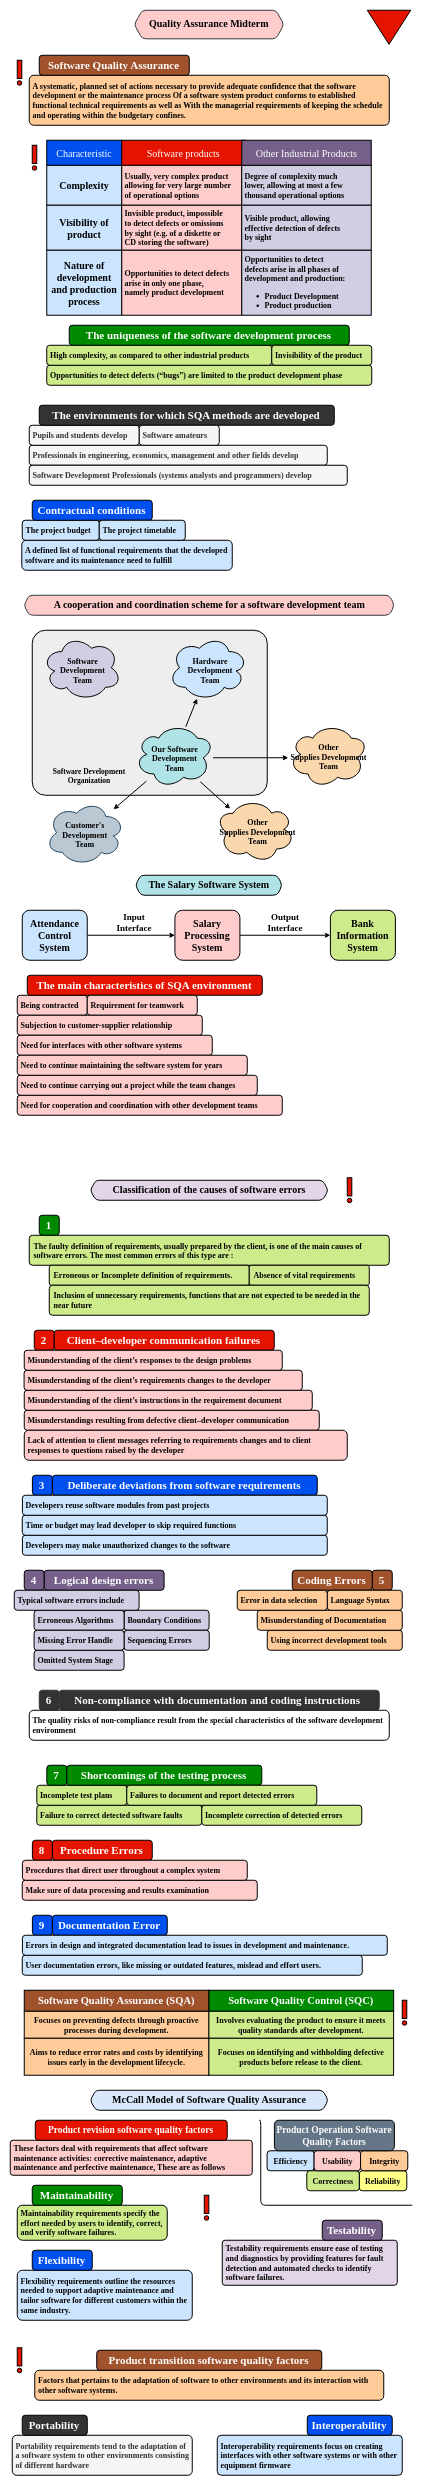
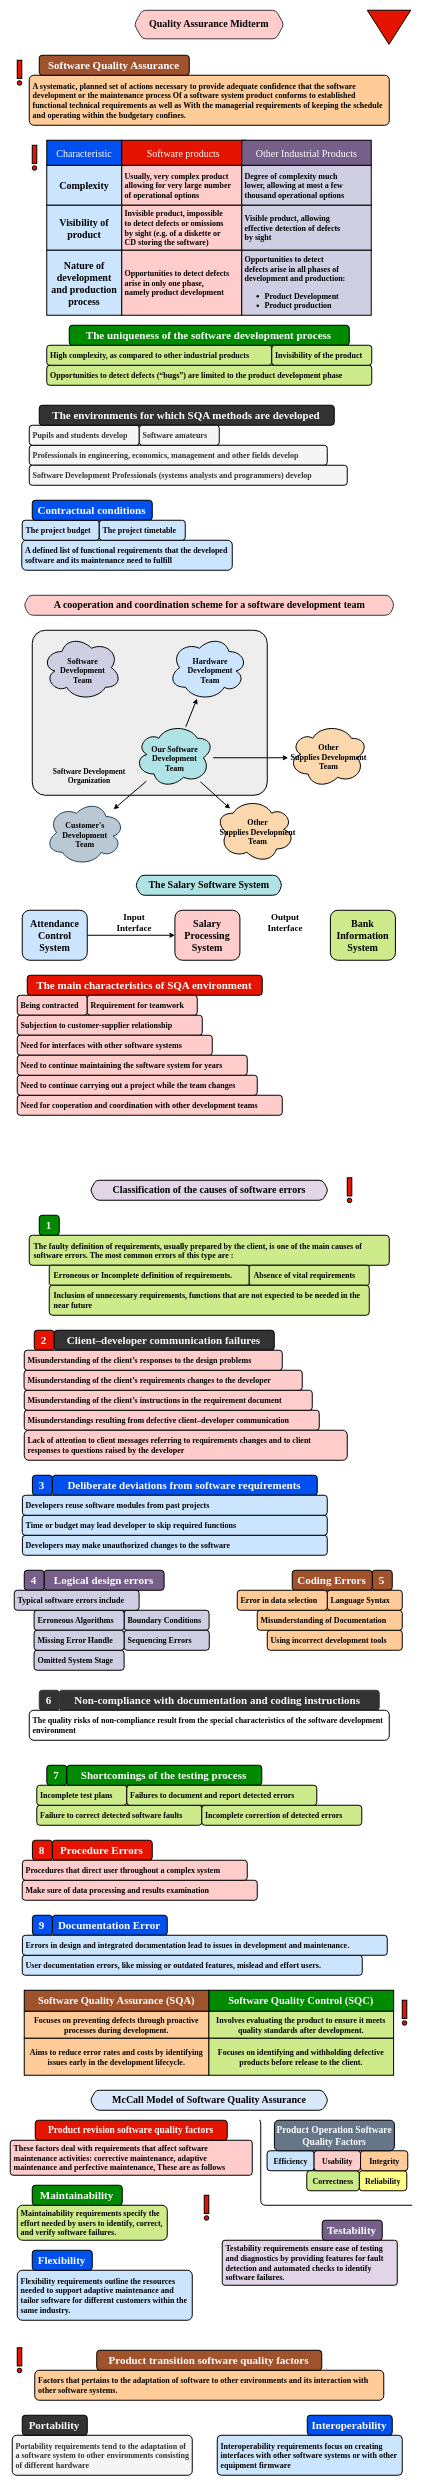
- <mxCell id="59" style="edgeStyle=orthogonalEdgeStyle;rounded=0;orthogonalLoop=1;jettySize=auto;html=1;strokeWidth=2;" parent="56" source="60" target="61" edge="1"><mxGeometry relative="1" as="geometry" /></mxCell>
- <mxCell id="85" value="Client–developer communication failures" style="rounded=1;whiteSpace=wrap;html=1;hachureGap=4;fontFamily=Oxanium;strokeWidth=2;fillColor=#e51400;strokeColor=#000000;fontSize=22;fontStyle=1;labelBorderColor=none;textShadow=0;labelBackgroundColor=none;align=center;spacing=5;verticalAlign=middle;spacingTop=0;spacingRight=2;container=0;fontSource=https%3A%2F%2Ffonts.googleapis.com%2Fcss%3Ffamily%3DOxanium;fontColor=#ffffff;" parent="82" vertex="1"><mxGeometry x="60.34" width="440" height="40" as="geometry" /></mxCell>
+ <mxCell id="85" value="Client–developer communication failures" style="rounded=1;whiteSpace=wrap;html=1;hachureGap=4;fontFamily=Oxanium;strokeWidth=2;fillColor=#333333;strokeColor=#000000;fontSize=22;fontStyle=1;labelBorderColor=none;textShadow=0;labelBackgroundColor=none;align=center;spacing=5;verticalAlign=middle;spacingTop=0;spacingRight=2;container=0;fontSource=https%3A%2F%2Ffonts.googleapis.com%2Fcss%3Ffamily%3DOxanium;fontColor=#ffffff;" parent="82" vertex="1"><mxGeometry x="60.34" width="440" height="40" as="geometry" /></mxCell>
